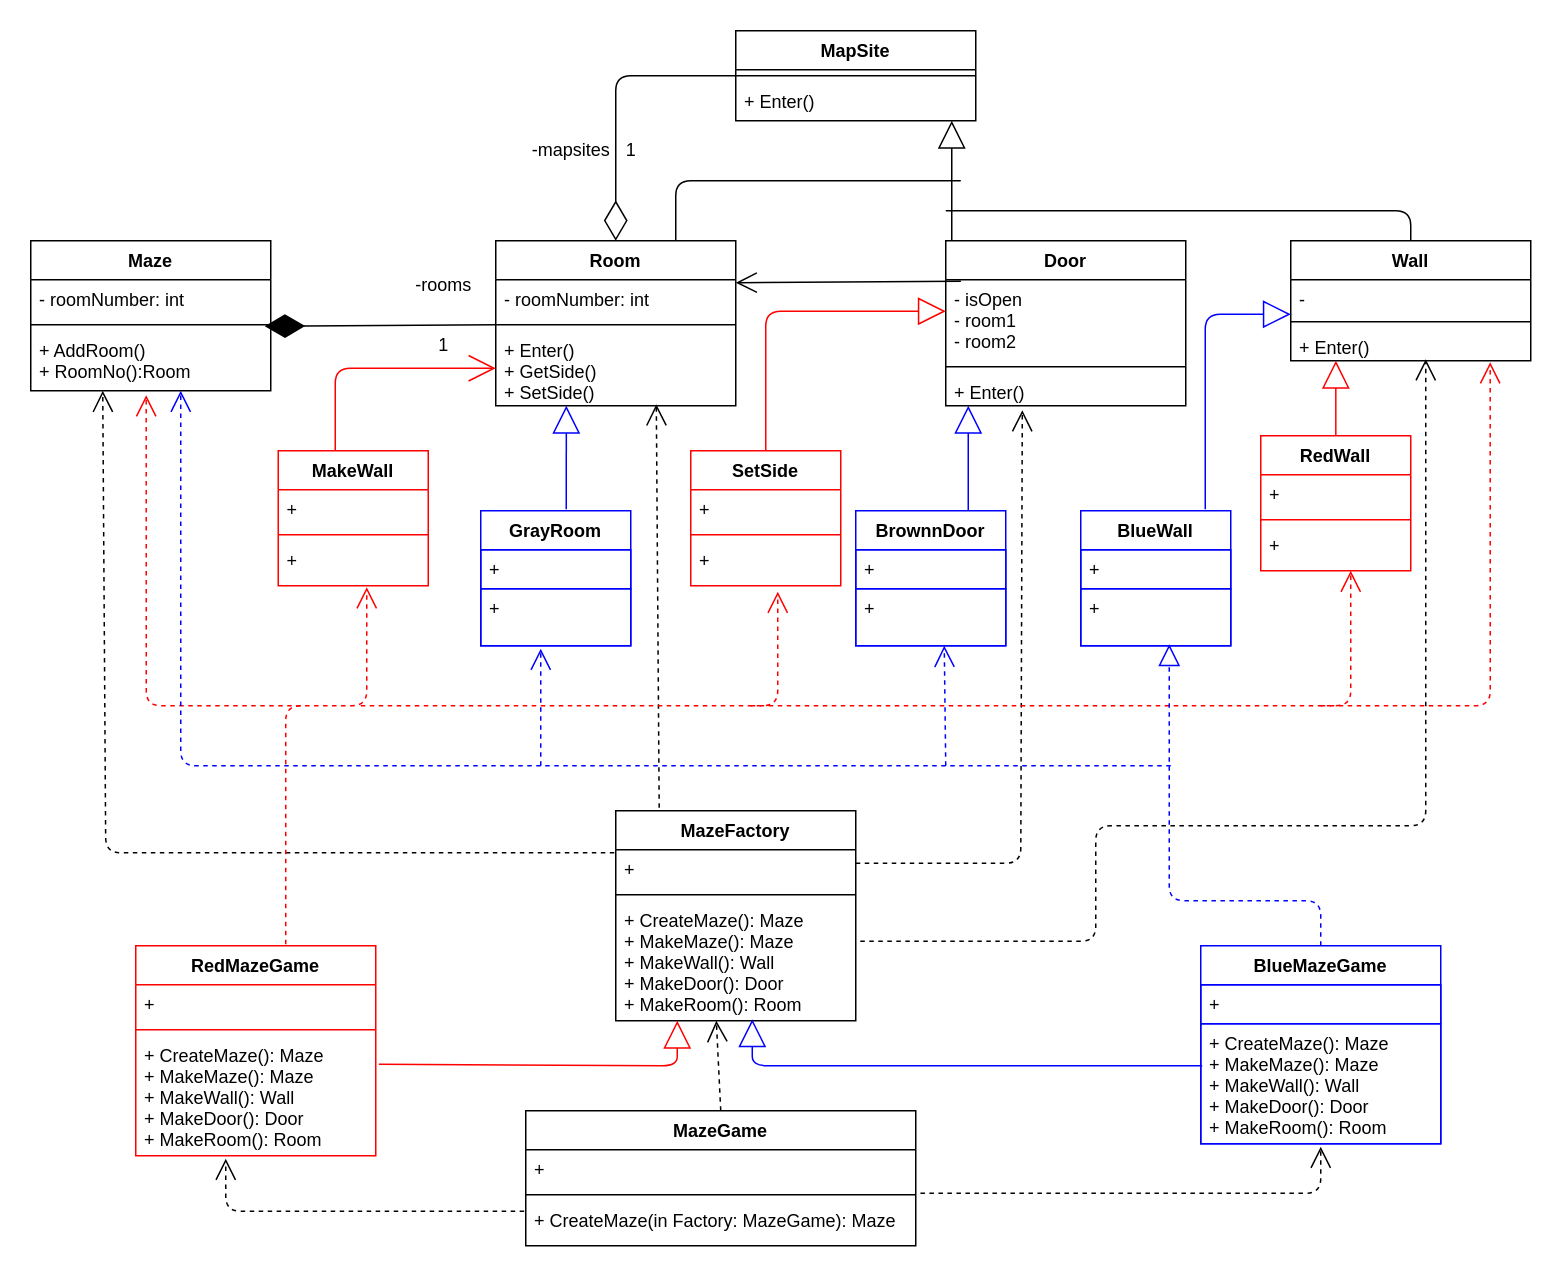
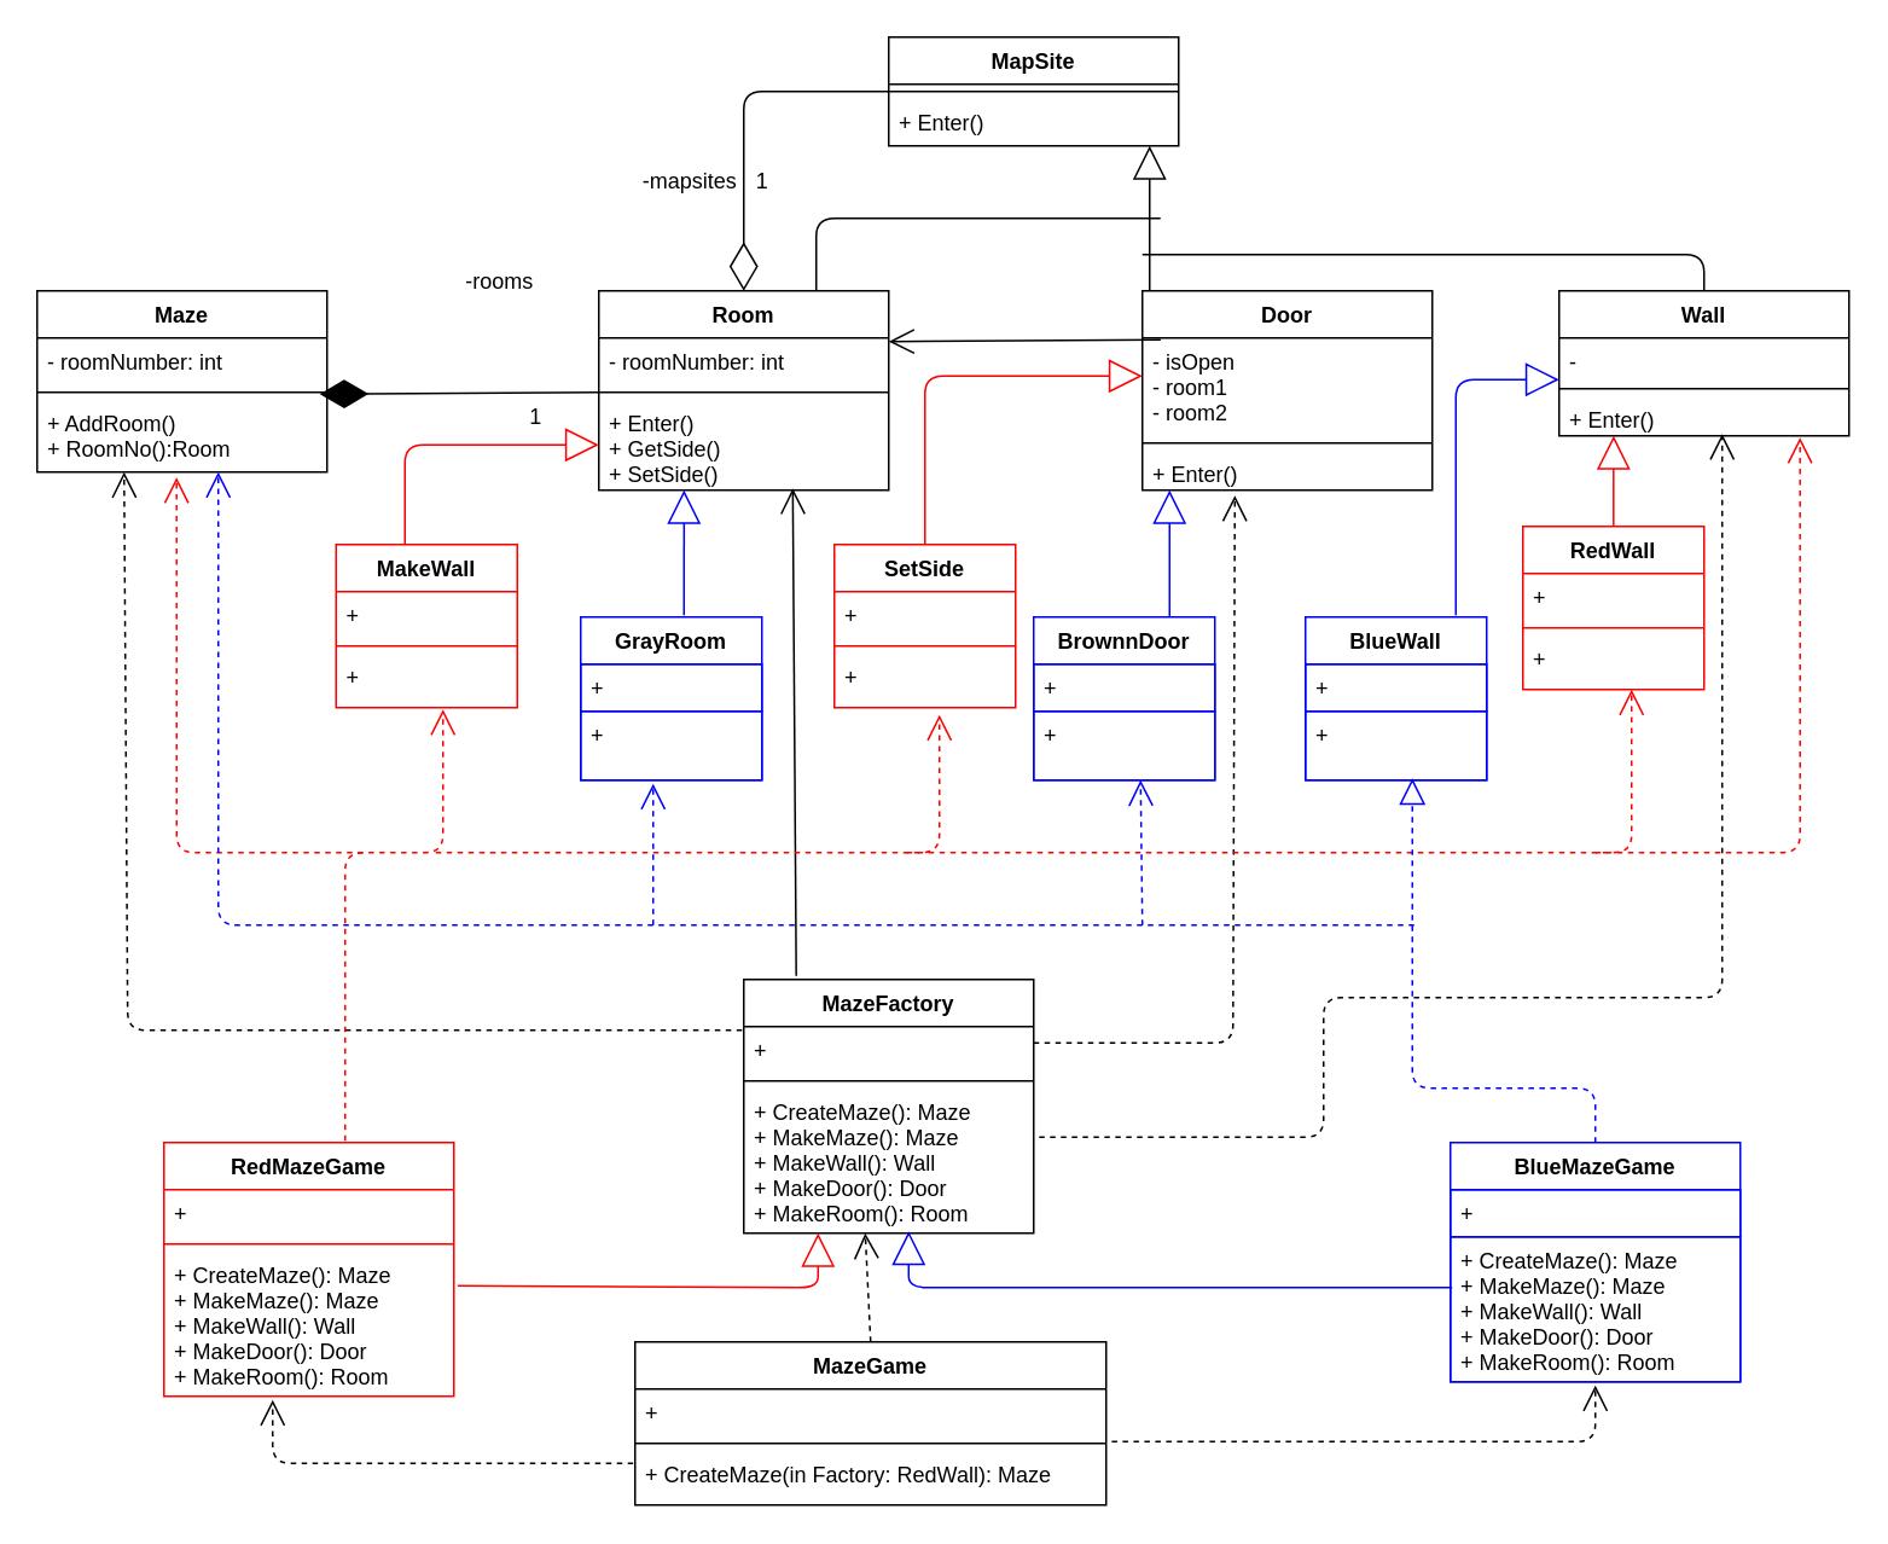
- <mxCell id="43" value="-rooms" style="text;html=1;align=center;verticalAlign=middle;resizable=0;points=[];autosize=1;" parent="1" vertex="1"><mxGeometry x="270" y="180" width="50" height="20" as="geometry" /></mxCell>
+ <mxCell id="43" value="-rooms" style="text;html=1;align=center;verticalAlign=middle;resizable=0;points=[];autosize=1;" parent="1" vertex="1"><mxGeometry x="250" y="145" width="50" height="20" as="geometry" /></mxCell>
- <mxCell id="66" value="" style="endArrow=open;endSize=16;endFill=0;html=1;strokeColor=#FF0000;entryX=0;entryY=0.5;entryDx=0;entryDy=0;exitX=0.38;exitY=0;exitDx=0;exitDy=0;exitPerimeter=0;" parent="1" source="45" target="12" edge="1"><mxGeometry width="160" relative="1" as="geometry"><mxPoint x="235" y="298" as="sourcePoint" /><mxPoint x="640" y="390" as="targetPoint" /><Array as="points"><mxPoint x="223" y="245" /></Array></mxGeometry></mxCell>
+ <mxCell id="66" value="" style="endArrow=block;endSize=16;endFill=0;html=1;strokeColor=#FF0000;entryX=0;entryY=0.5;entryDx=0;entryDy=0;exitX=0.38;exitY=0;exitDx=0;exitDy=0;exitPerimeter=0;" parent="1" source="45" target="12" edge="1"><mxGeometry width="160" relative="1" as="geometry"><mxPoint x="235" y="298" as="sourcePoint" /><mxPoint x="640" y="390" as="targetPoint" /><Array as="points"><mxPoint x="223" y="245" /></Array></mxGeometry></mxCell>
- <mxCell id="28" value="" style="endArrow=open;endSize=12;dashed=1;html=1;exitX=0.181;exitY=-0.014;exitDx=0;exitDy=0;entryX=0.669;entryY=0.98;entryDx=0;entryDy=0;entryPerimeter=0;exitPerimeter=0;" parent="1" source="21" target="12" edge="1"><mxGeometry width="160" relative="1" as="geometry"><mxPoint x="450" y="270" as="sourcePoint" /><mxPoint x="610" y="270" as="targetPoint" /><Array as="points" /></mxGeometry></mxCell>
+ <mxCell id="28" value="" style="endArrow=open;endSize=12;dashed=0;html=1;exitX=0.181;exitY=-0.014;exitDx=0;exitDy=0;entryX=0.669;entryY=0.98;entryDx=0;entryDy=0;entryPerimeter=0;exitPerimeter=0;" parent="1" source="21" target="12" edge="1"><mxGeometry width="160" relative="1" as="geometry"><mxPoint x="450" y="270" as="sourcePoint" /><mxPoint x="610" y="270" as="targetPoint" /><Array as="points" /></mxGeometry></mxCell>
- <mxCell id="87" value="+ CreateMaze(in Factory: MazeGame): Maze" style="text;strokeColor=none;fillColor=none;align=left;verticalAlign=top;spacingLeft=4;spacingRight=4;overflow=hidden;rotatable=0;points=[[0,0.5],[1,0.5]];portConstraint=eastwest;" vertex="1" parent="84"><mxGeometry y="60" width="260" height="30" as="geometry" /></mxCell>
+ <mxCell id="87" value="+ CreateMaze(in Factory: RedWall): Maze" style="text;strokeColor=none;fillColor=none;align=left;verticalAlign=top;spacingLeft=4;spacingRight=4;overflow=hidden;rotatable=0;points=[[0,0.5],[1,0.5]];portConstraint=eastwest;" vertex="1" parent="84"><mxGeometry y="60" width="260" height="30" as="geometry" /></mxCell>
